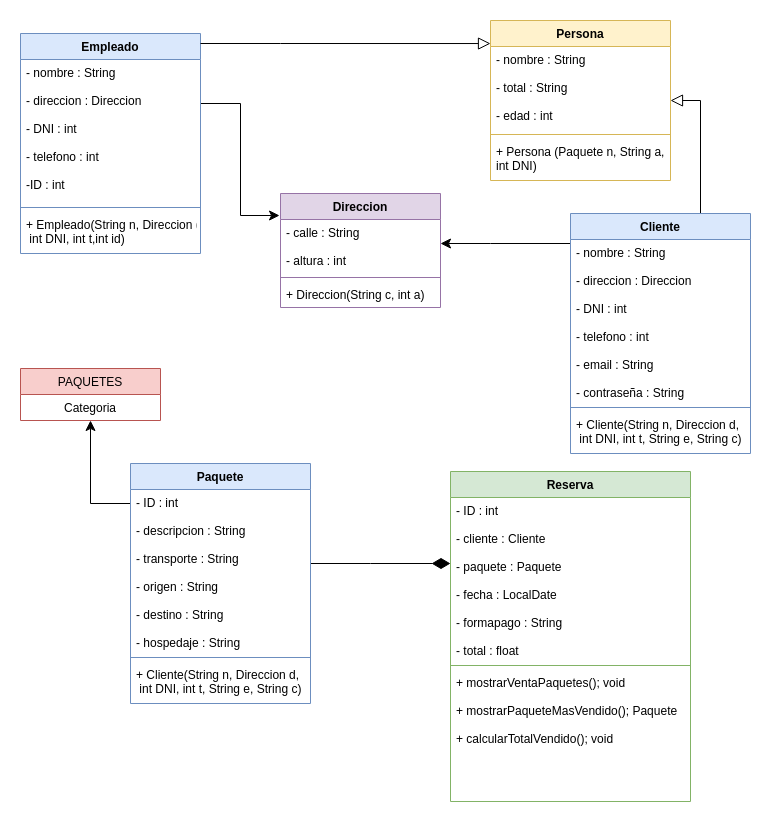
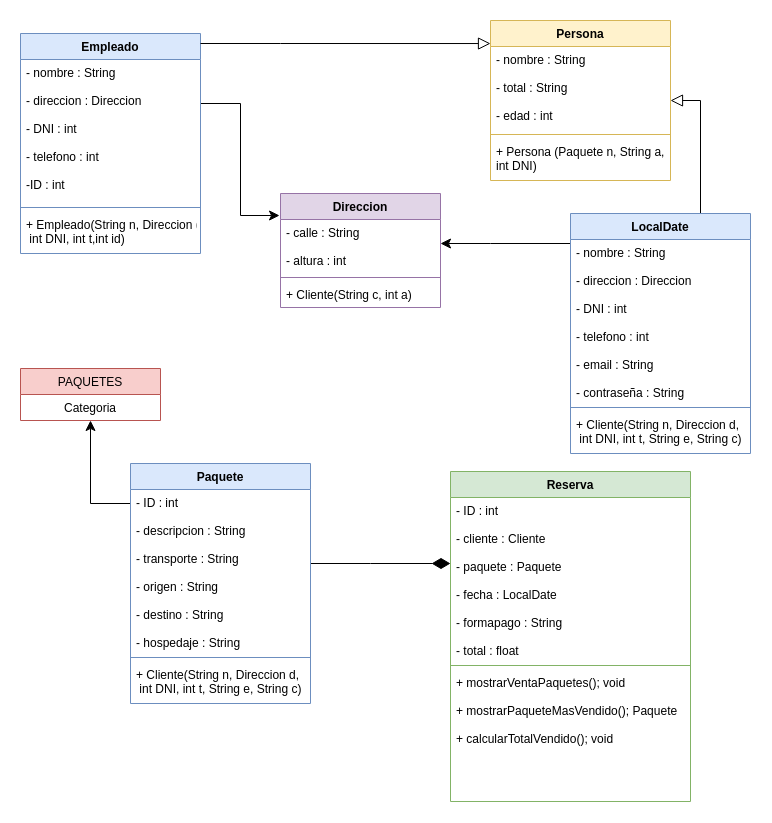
- <mxCell id="4" value="Cliente&#10;" style="swimlane;fontStyle=1;align=center;verticalAlign=top;childLayout=stackLayout;horizontal=1;startSize=26;horizontalStack=0;resizeParent=1;resizeParentMax=0;resizeLast=0;collapsible=1;marginBottom=0;fillColor=#dae8fc;strokeColor=#6c8ebf;" vertex="1" parent="1"><mxGeometry x="570" y="213" width="180" height="240" as="geometry" /></mxCell>
+ <mxCell id="4" value="LocalDate&#10;" style="swimlane;fontStyle=1;align=center;verticalAlign=top;childLayout=stackLayout;horizontal=1;startSize=26;horizontalStack=0;resizeParent=1;resizeParentMax=0;resizeLast=0;collapsible=1;marginBottom=0;fillColor=#dae8fc;strokeColor=#6c8ebf;" vertex="1" parent="1"><mxGeometry x="570" y="213" width="180" height="240" as="geometry" /></mxCell>
- <mxCell id="23" value="+ Direccion(String c, int a)" style="text;strokeColor=none;fillColor=none;align=left;verticalAlign=top;spacingLeft=4;spacingRight=4;overflow=hidden;rotatable=0;points=[[0,0.5],[1,0.5]];portConstraint=eastwest;" vertex="1" parent="20"><mxGeometry y="88" width="160" height="26" as="geometry" /></mxCell>
+ <mxCell id="23" value="+ Cliente(String c, int a)" style="text;strokeColor=none;fillColor=none;align=left;verticalAlign=top;spacingLeft=4;spacingRight=4;overflow=hidden;rotatable=0;points=[[0,0.5],[1,0.5]];portConstraint=eastwest;" vertex="1" parent="20"><mxGeometry y="88" width="160" height="26" as="geometry" /></mxCell>
